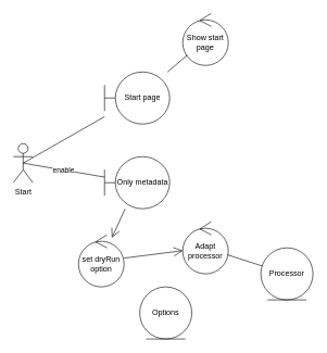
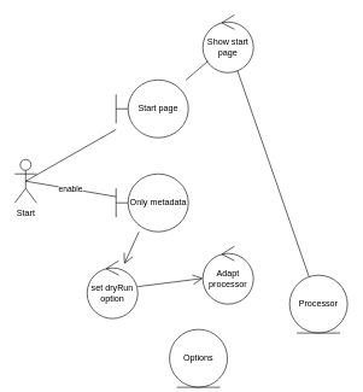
- <mxCell id="11" value="" style="endArrow=none;html=1;" parent="1" source="9" target="10" edge="1"><mxGeometry relative="1" as="geometry"><mxPoint x="295.654" y="21.8" as="sourcePoint" /><mxPoint x="255" y="52.5" as="targetPoint" /></mxGeometry></mxCell>
+ <mxCell id="11" value="" style="endArrow=none;html=1;" parent="1" source="9" target="5" edge="1"><mxGeometry relative="1" as="geometry"><mxPoint x="295.654" y="21.8" as="sourcePoint" /><mxPoint x="255" y="52.5" as="targetPoint" /></mxGeometry></mxCell>
- <mxCell id="12" value="Options" style="ellipse;shape=umlEntity;whiteSpace=wrap;html=1;labelBackgroundColor=none;fillColor=#FFFFFF;" vertex="1" parent="1"><mxGeometry x="214" y="440" width="80" height="80" as="geometry" /></mxCell>
+ <mxCell id="12" value="Options" style="ellipse;shape=umlEntity;whiteSpace=wrap;html=1;labelBackgroundColor=none;fillColor=#FFFFFF;" vertex="1" parent="1"><mxGeometry x="234" y="455" width="80" height="80" as="geometry" /></mxCell>
